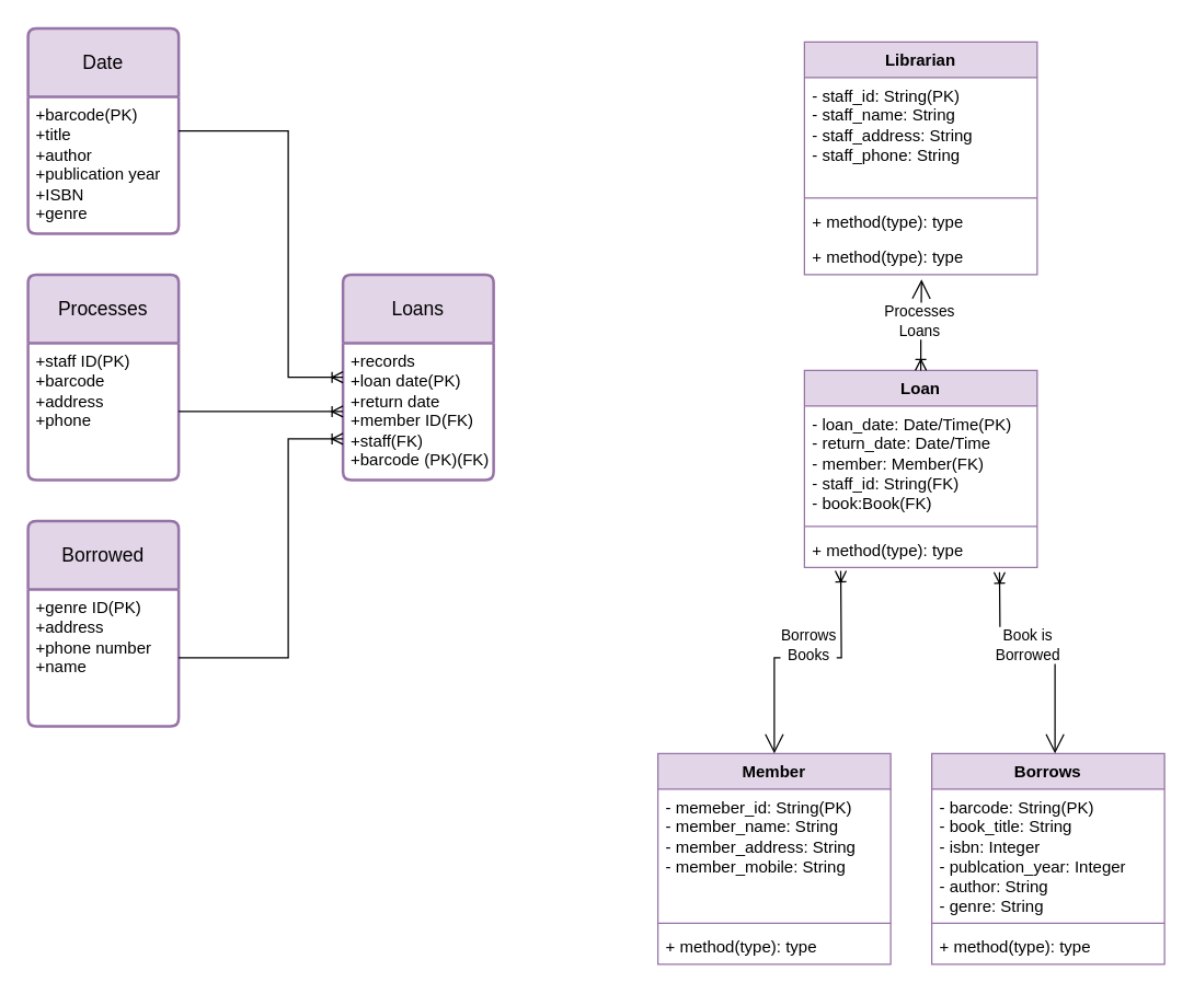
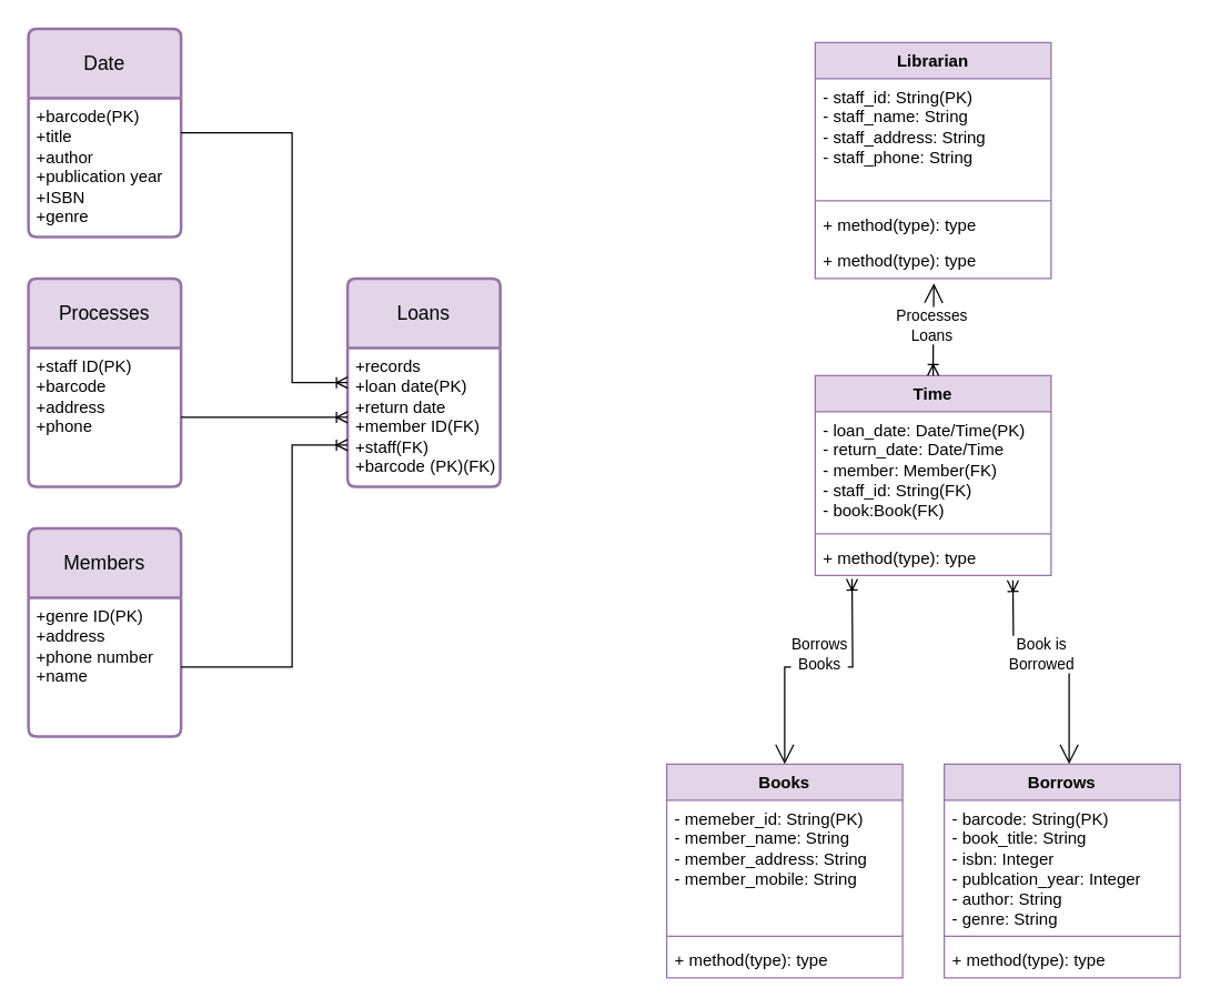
- <mxCell id="26" value="Loan" style="swimlane;fontStyle=1;align=center;verticalAlign=top;childLayout=stackLayout;horizontal=1;startSize=26;horizontalStack=0;resizeParent=1;resizeParentMax=0;resizeLast=0;collapsible=1;marginBottom=0;whiteSpace=wrap;html=1;fillColor=#e1d5e7;strokeColor=#9673a6;" vertex="1" parent="1"><mxGeometry x="587" y="270" width="170" height="144" as="geometry" /></mxCell>
+ <mxCell id="26" value="Time" style="swimlane;fontStyle=1;align=center;verticalAlign=top;childLayout=stackLayout;horizontal=1;startSize=26;horizontalStack=0;resizeParent=1;resizeParentMax=0;resizeLast=0;collapsible=1;marginBottom=0;whiteSpace=wrap;html=1;fillColor=#e1d5e7;strokeColor=#9673a6;" vertex="1" parent="1"><mxGeometry x="587" y="270" width="170" height="144" as="geometry" /></mxCell>
- <mxCell id="6" value="Borrowed" style="swimlane;childLayout=stackLayout;horizontal=1;startSize=50;horizontalStack=0;rounded=1;fontSize=14;fontStyle=0;strokeWidth=2;resizeParent=0;resizeLast=1;shadow=0;dashed=0;align=center;arcSize=4;whiteSpace=wrap;html=1;fillColor=#e1d5e7;strokeColor=#9673a6;" vertex="1" parent="1"><mxGeometry x="20" y="380" width="110" height="150" as="geometry" /></mxCell>
+ <mxCell id="6" value="Members" style="swimlane;childLayout=stackLayout;horizontal=1;startSize=50;horizontalStack=0;rounded=1;fontSize=14;fontStyle=0;strokeWidth=2;resizeParent=0;resizeLast=1;shadow=0;dashed=0;align=center;arcSize=4;whiteSpace=wrap;html=1;fillColor=#e1d5e7;strokeColor=#9673a6;" vertex="1" parent="1"><mxGeometry x="20" y="380" width="110" height="150" as="geometry" /></mxCell>
- <mxCell id="22" value="Member" style="swimlane;fontStyle=1;align=center;verticalAlign=top;childLayout=stackLayout;horizontal=1;startSize=26;horizontalStack=0;resizeParent=1;resizeParentMax=0;resizeLast=0;collapsible=1;marginBottom=0;whiteSpace=wrap;html=1;fillColor=#e1d5e7;strokeColor=#9673a6;" vertex="1" parent="1"><mxGeometry x="480" y="550" width="170" height="154" as="geometry" /></mxCell>
+ <mxCell id="22" value="Books" style="swimlane;fontStyle=1;align=center;verticalAlign=top;childLayout=stackLayout;horizontal=1;startSize=26;horizontalStack=0;resizeParent=1;resizeParentMax=0;resizeLast=0;collapsible=1;marginBottom=0;whiteSpace=wrap;html=1;fillColor=#e1d5e7;strokeColor=#9673a6;" vertex="1" parent="1"><mxGeometry x="480" y="550" width="170" height="154" as="geometry" /></mxCell>
